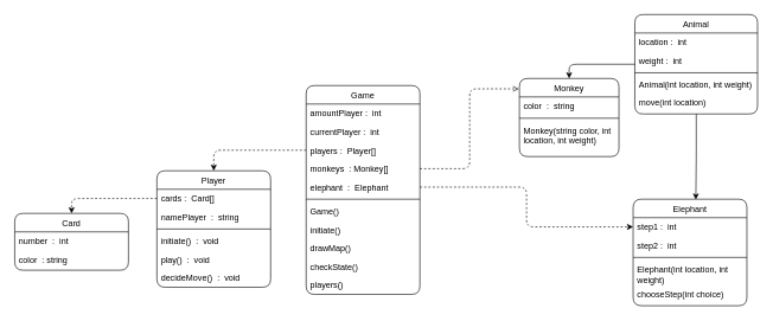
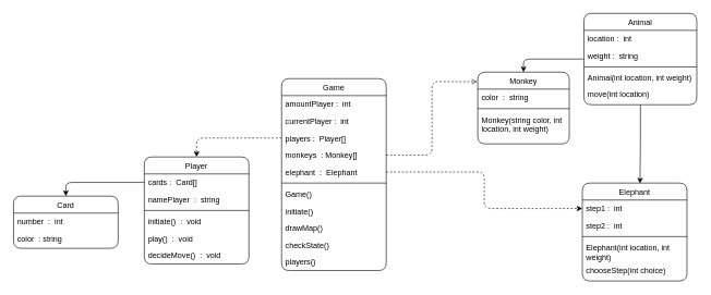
- <mxCell id="5" value="weight :  int " style="text;align=left;verticalAlign=top;spacingLeft=4;spacingRight=4;overflow=hidden;rotatable=0;points=[[0,0.5],[1,0.5]];portConstraint=eastwest;rounded=1;shadow=0;html=0;labelBackgroundColor=none;" vertex="1" parent="3"><mxGeometry y="52" width="172.65" height="26" as="geometry" /></mxCell>
+ <mxCell id="5" value="weight :  string " style="text;align=left;verticalAlign=top;spacingLeft=4;spacingRight=4;overflow=hidden;rotatable=0;points=[[0,0.5],[1,0.5]];portConstraint=eastwest;rounded=1;shadow=0;html=0;labelBackgroundColor=none;" vertex="1" parent="3"><mxGeometry y="52" width="172.65" height="26" as="geometry" /></mxCell>
- <mxCell id="41" style="edgeStyle=orthogonalEdgeStyle;rounded=1;orthogonalLoop=1;jettySize=auto;html=1;entryX=0.5;entryY=0;entryDx=0;entryDy=0;labelBackgroundColor=none;fontColor=default;dashed=1;" edge="1" parent="1" source="35" target="31"><mxGeometry relative="1" as="geometry" /></mxCell>
+ <mxCell id="41" style="edgeStyle=orthogonalEdgeStyle;rounded=1;orthogonalLoop=1;jettySize=auto;html=1;entryX=0.5;entryY=0;entryDx=0;entryDy=0;labelBackgroundColor=none;fontColor=default;" edge="1" parent="1" source="35" target="31"><mxGeometry relative="1" as="geometry" /></mxCell>
